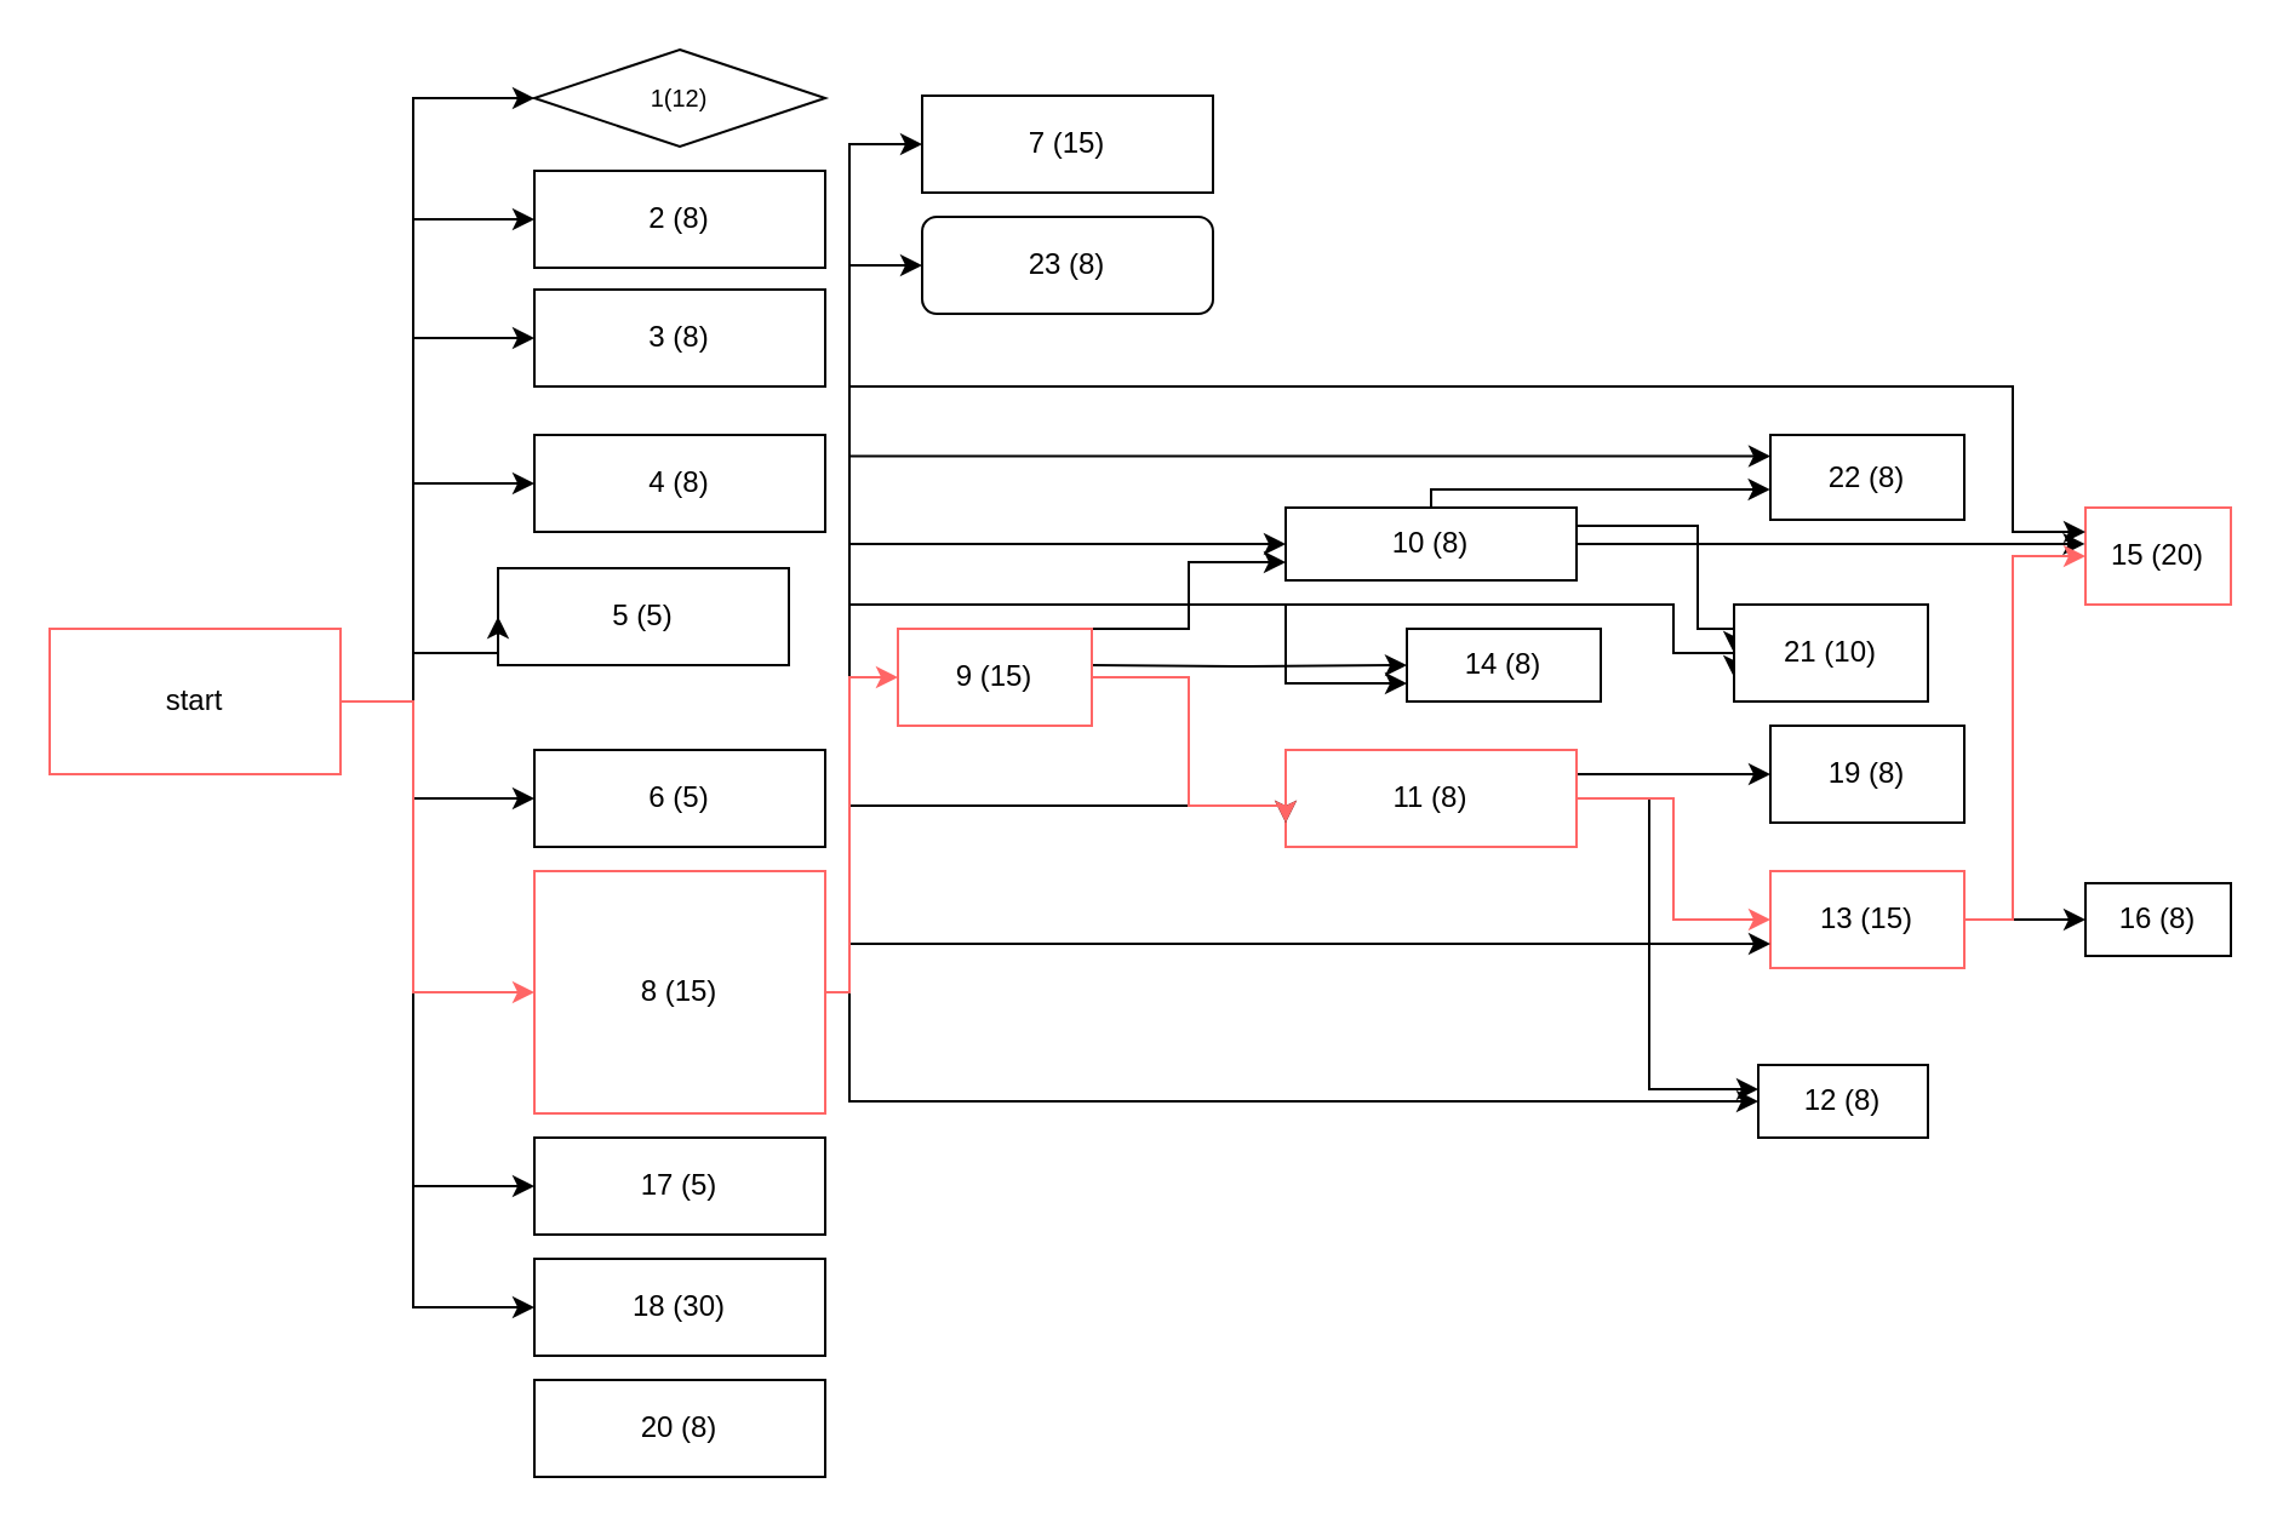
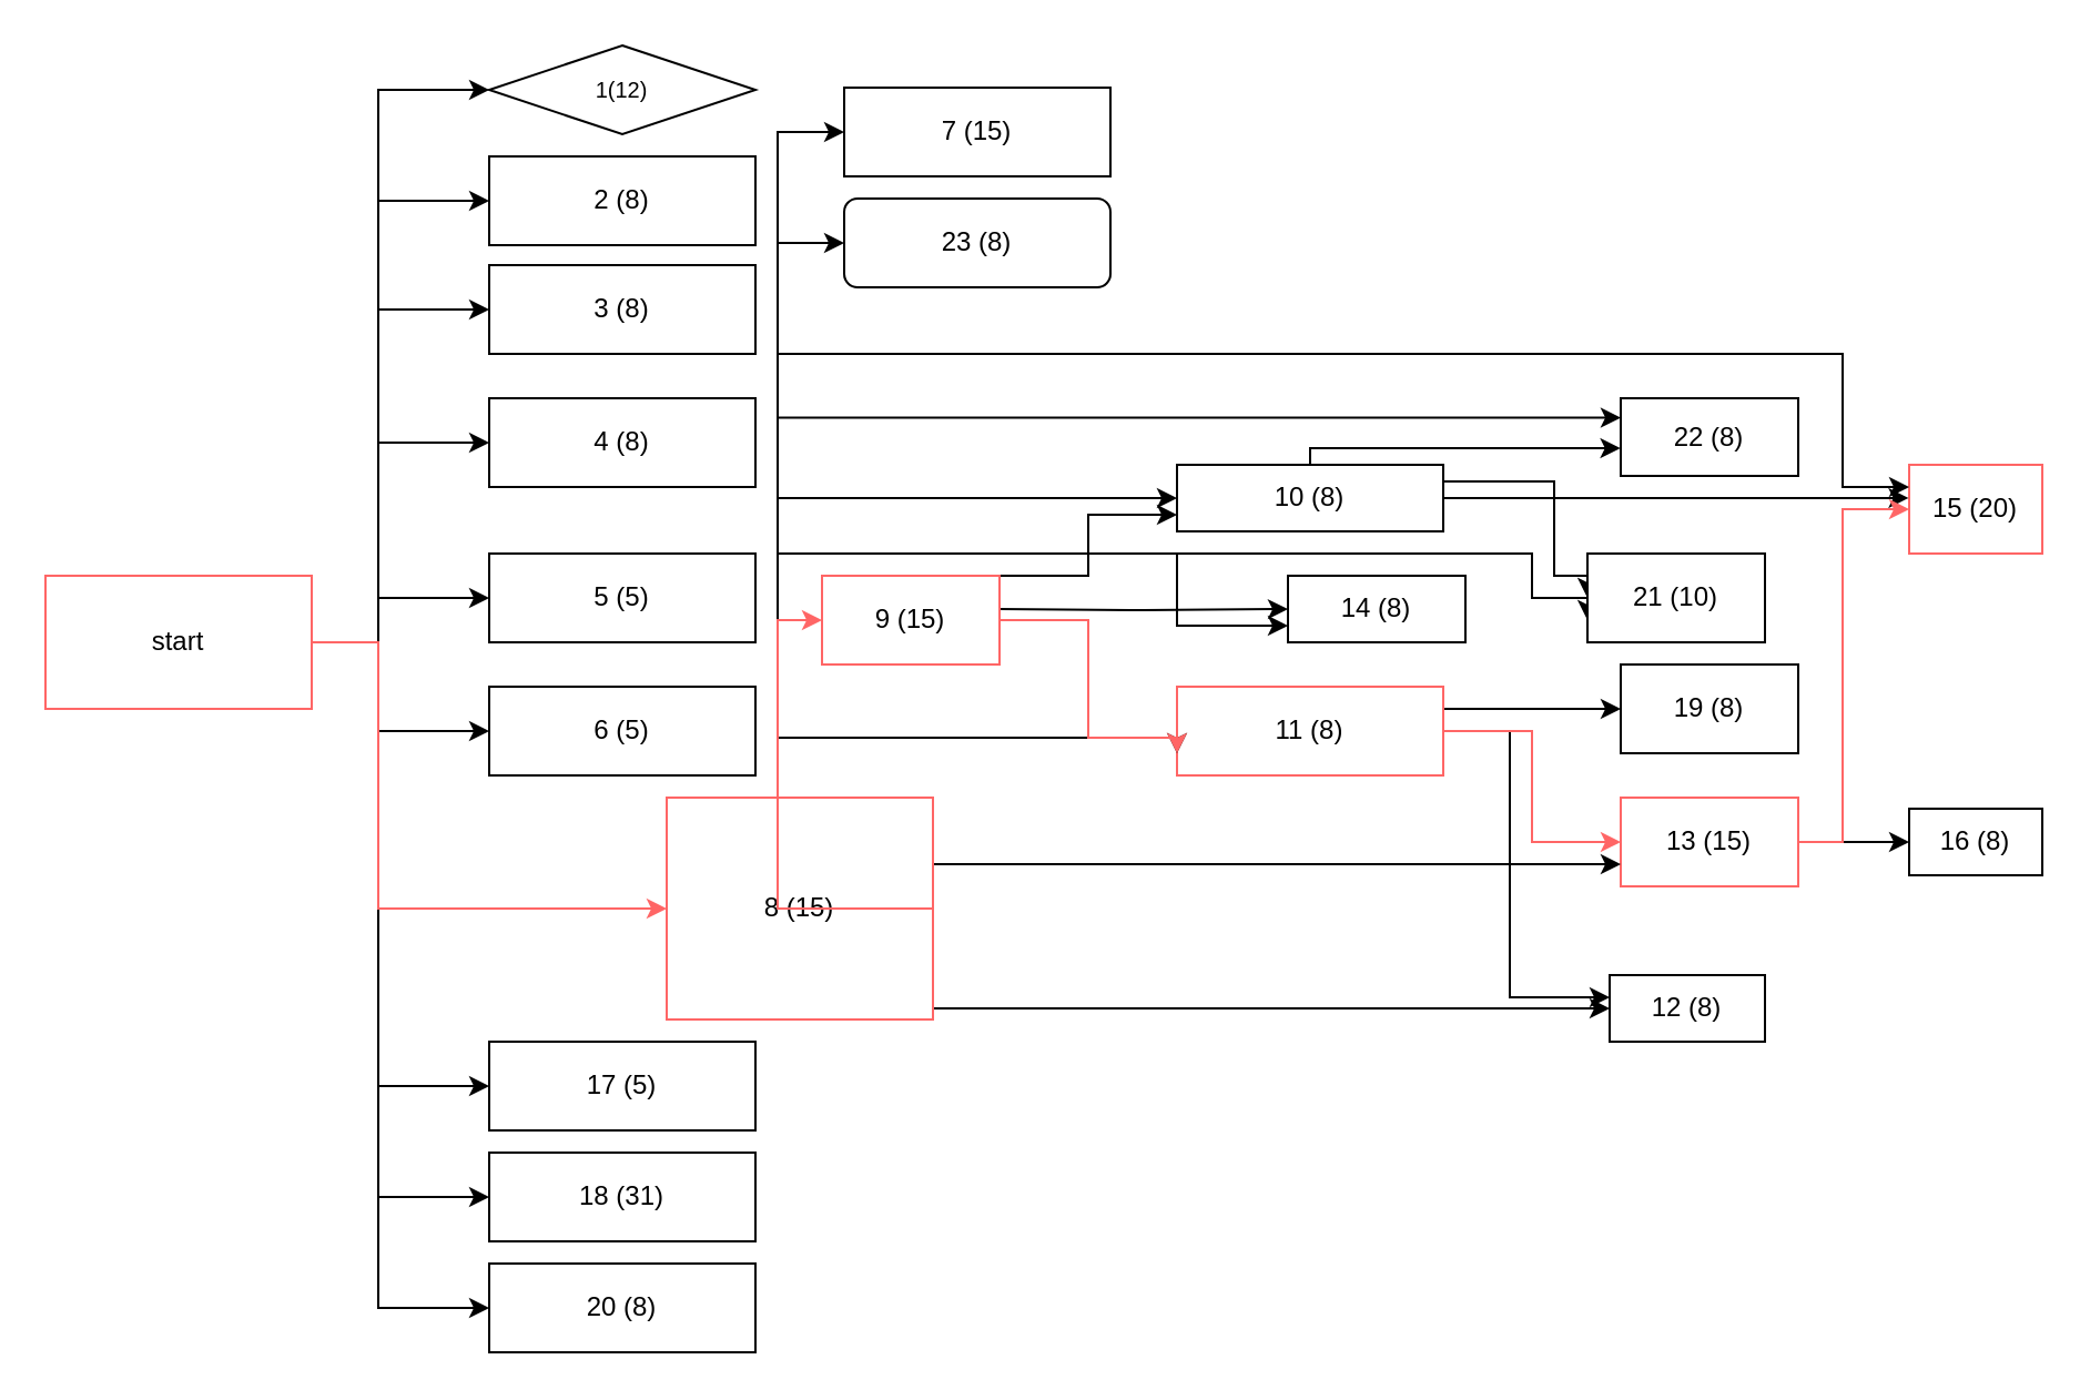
- <mxCell id="35" value="5 (5)" style="rounded=0;whiteSpace=wrap;html=1;" parent="1" vertex="1"><mxGeometry x="205" y="234" width="120" height="40" as="geometry" /></mxCell>
+ <mxCell id="35" value="5 (5)" style="rounded=0;whiteSpace=wrap;html=1;" parent="1" vertex="1"><mxGeometry x="220" y="249" width="120" height="40" as="geometry" /></mxCell>
- <mxCell id="32" value="8 (15)" style="rounded=0;whiteSpace=wrap;html=1;strokeColor=#FF6666;" parent="1" vertex="1"><mxGeometry x="220" y="359" width="120" height="100" as="geometry" /></mxCell>
+ <mxCell id="32" value="8 (15)" style="rounded=0;whiteSpace=wrap;html=1;strokeColor=#FF6666;" parent="1" vertex="1"><mxGeometry x="300" y="359" width="120" height="100" as="geometry" /></mxCell>
- <mxCell id="5" value="18 (30)" style="rounded=0;whiteSpace=wrap;html=1;" parent="1" vertex="1"><mxGeometry x="220" y="519" width="120" height="40" as="geometry" /></mxCell>
+ <mxCell id="5" value="18 (31)" style="rounded=0;whiteSpace=wrap;html=1;" parent="1" vertex="1"><mxGeometry x="220" y="519" width="120" height="40" as="geometry" /></mxCell>
+ <mxCell id="50" style="edgeStyle=orthogonalEdgeStyle;rounded=0;orthogonalLoop=1;jettySize=auto;html=1;exitX=1;exitY=0.5;exitDx=0;exitDy=0;entryX=0;entryY=0.5;entryDx=0;entryDy=0;fontSize=14;" parent="1" source="51" target="40" edge="1"><mxGeometry relative="1" as="geometry"><Array as="points"><mxPoint x="170" y="289" /><mxPoint x="170" y="589" /></Array></mxGeometry></mxCell>
